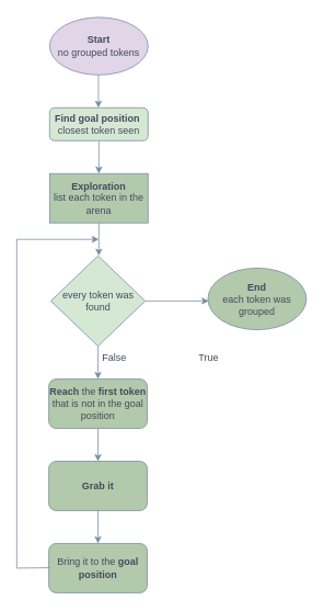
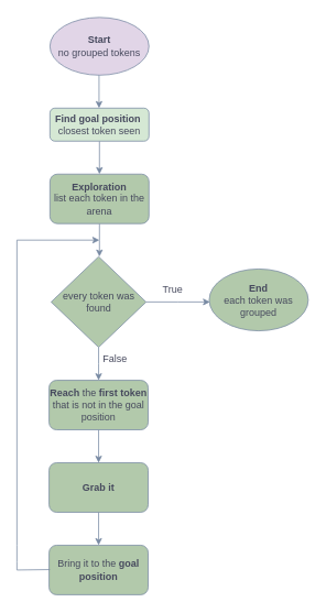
- <mxCell id="7" value="&lt;b&gt;Exploration&lt;/b&gt;&lt;br&gt;list each token in the arena" style="whiteSpace=wrap;html=1;labelBackgroundColor=none;fillColor=#B2C9AB;strokeColor=#788AA3;fontColor=#46495D;rounded=0;" vertex="1" parent="1"><mxGeometry x="60" y="210" width="120" height="60" as="geometry" /></mxCell>
+ <mxCell id="7" value="&lt;b&gt;Exploration&lt;/b&gt;&lt;br&gt;list each token in the arena" style="rounded=1;whiteSpace=wrap;html=1;labelBackgroundColor=none;fillColor=#B2C9AB;strokeColor=#788AA3;fontColor=#46495D;" vertex="1" parent="1"><mxGeometry x="60" y="210" width="120" height="60" as="geometry" /></mxCell>
- <mxCell id="10" value="every token was found" style="rhombus;whiteSpace=wrap;html=1;labelBackgroundColor=none;fillColor=#d5e8d4;strokeColor=#788AA3;fontColor=#46495D;" vertex="1" parent="1"><mxGeometry x="61.5" y="310" width="115" height="110" as="geometry" /></mxCell>
+ <mxCell id="10" value="every token was found" style="rhombus;whiteSpace=wrap;html=1;labelBackgroundColor=none;fillColor=#B2C9AB;strokeColor=#788AA3;fontColor=#46495D;" vertex="1" parent="1"><mxGeometry x="61.5" y="310" width="115" height="110" as="geometry" /></mxCell>
- <mxCell id="11" value="True" style="text;html=1;strokeColor=none;fillColor=none;align=center;verticalAlign=middle;whiteSpace=wrap;rounded=0;labelBackgroundColor=none;fontColor=#46495D;" vertex="1" parent="1"><mxGeometry x="224" y="420" width="60" height="30" as="geometry" /></mxCell>
+ <mxCell id="11" value="True" style="text;html=1;strokeColor=none;fillColor=none;align=center;verticalAlign=middle;whiteSpace=wrap;rounded=0;labelBackgroundColor=none;fontColor=#46495D;" vertex="1" parent="1"><mxGeometry x="179" y="335" width="60" height="30" as="geometry" /></mxCell>
